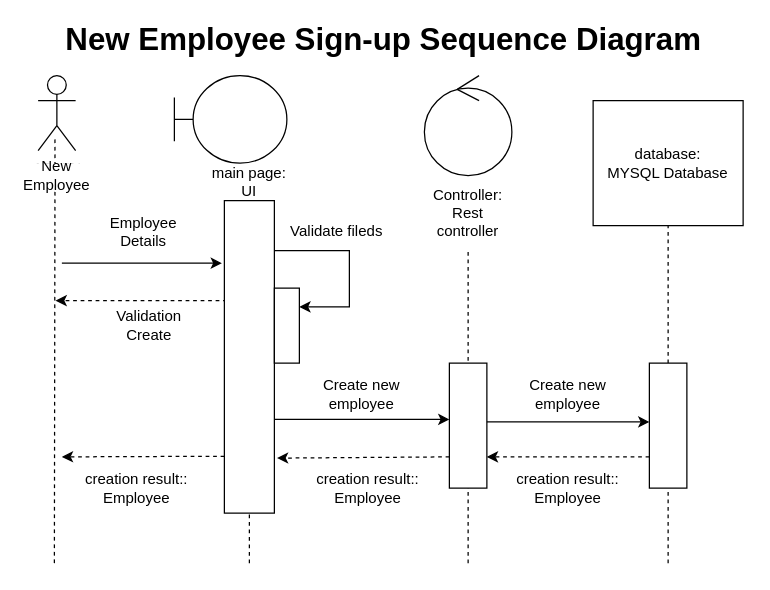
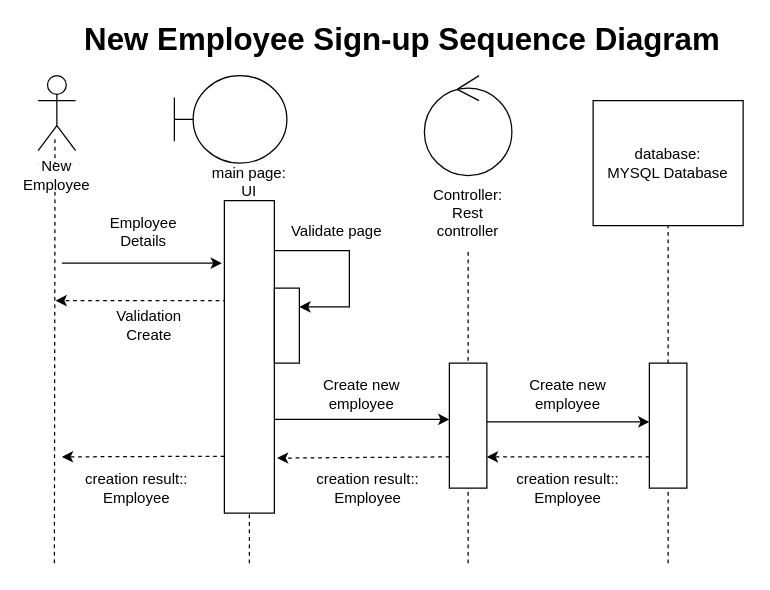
- <mxCell id="32" value="&lt;font size=&quot;1&quot;&gt;&lt;b style=&quot;font-size: 25px&quot;&gt;New Employee Sign-up Sequence Diagram&amp;nbsp;&lt;/b&gt;&lt;/font&gt;" style="text;html=1;strokeColor=none;fillColor=none;align=center;verticalAlign=middle;whiteSpace=wrap;rounded=0;" parent="1" vertex="1"><mxGeometry x="45" y="20" width="530" height="20" as="geometry" /></mxCell>
+ <mxCell id="32" value="&lt;font size=&quot;1&quot;&gt;&lt;b style=&quot;font-size: 25px&quot;&gt;New Employee Sign-up Sequence Diagram&amp;nbsp;&lt;/b&gt;&lt;/font&gt;" style="text;html=1;strokeColor=none;fillColor=none;align=center;verticalAlign=middle;whiteSpace=wrap;rounded=0;" parent="1" vertex="1"><mxGeometry x="60" y="20" width="530" height="20" as="geometry" /></mxCell>
- <mxCell id="17" value="Validate fileds" style="text;html=1;strokeColor=none;fillColor=none;align=center;verticalAlign=middle;whiteSpace=wrap;rounded=0;" parent="1" vertex="1"><mxGeometry x="229" y="170" width="80" height="30" as="geometry" /></mxCell>
+ <mxCell id="17" value="Validate page" style="text;html=1;strokeColor=none;fillColor=none;align=center;verticalAlign=middle;whiteSpace=wrap;rounded=0;" parent="1" vertex="1"><mxGeometry x="229" y="170" width="80" height="30" as="geometry" /></mxCell>
